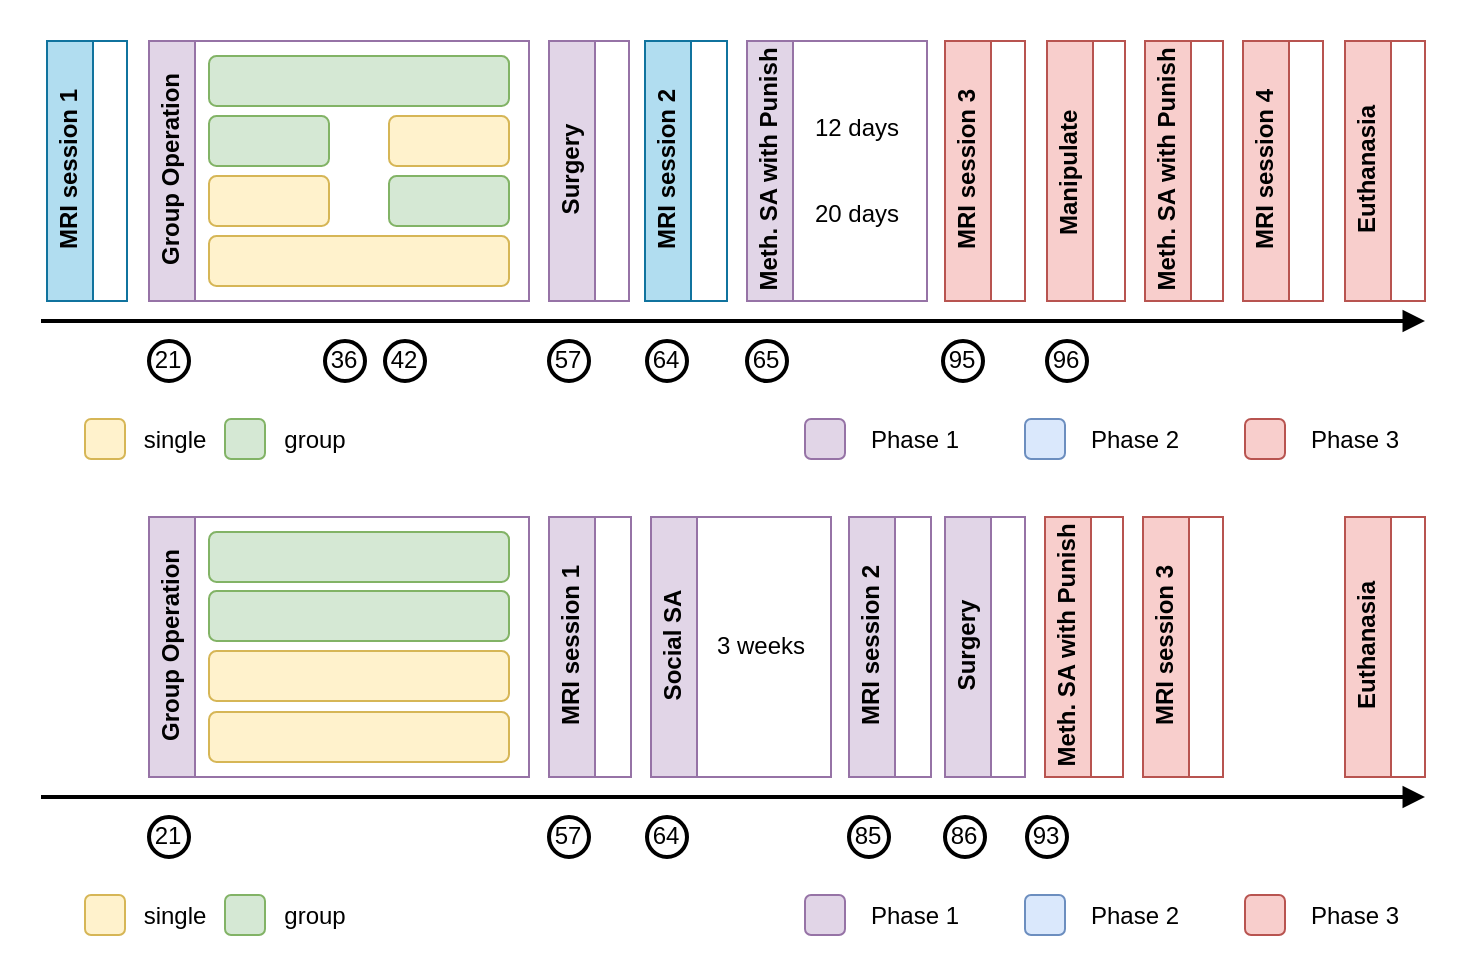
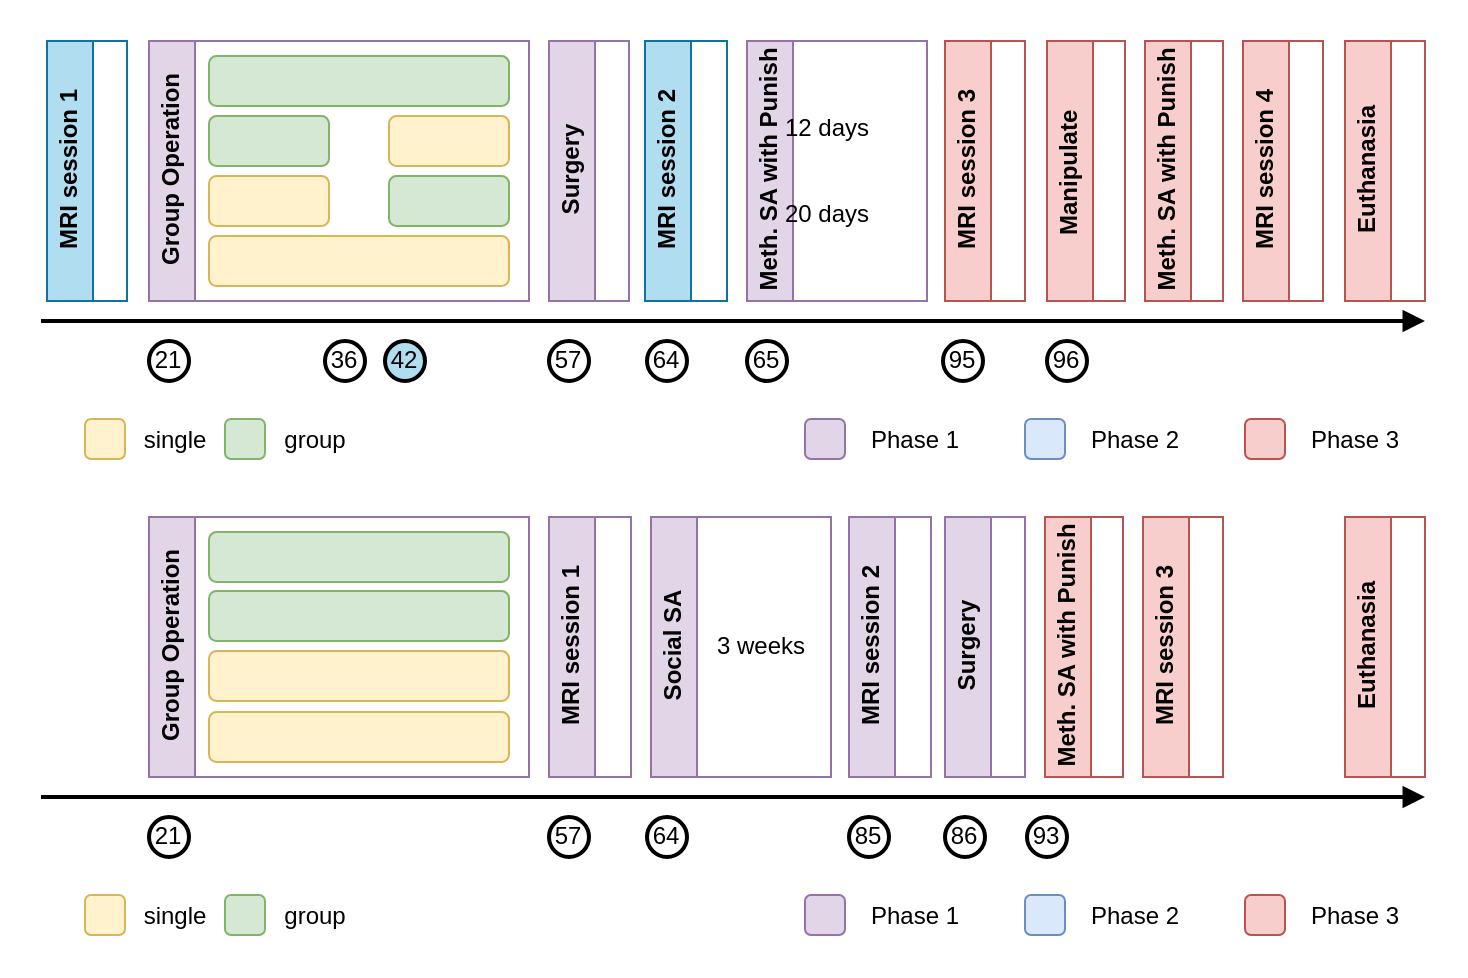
- <mxCell id="15" value="&lt;div&gt;12 days&lt;/div&gt;&lt;div&gt;&lt;br&gt;&lt;/div&gt;&lt;div&gt;&lt;br&gt;&lt;/div&gt;20 days" style="text;html=1;align=center;verticalAlign=middle;resizable=0;points=[];autosize=1;strokeColor=none;fillColor=none;" vertex="1" parent="14"><mxGeometry x="20" y="30" width="70" height="70" as="geometry" /></mxCell>
+ <mxCell id="15" value="&lt;div&gt;12 days&lt;/div&gt;&lt;div&gt;&lt;br&gt;&lt;/div&gt;&lt;div&gt;&lt;br&gt;&lt;/div&gt;20 days" style="text;html=1;align=center;verticalAlign=middle;resizable=0;points=[];autosize=1;strokeColor=none;fillColor=none;" vertex="1" parent="14"><mxGeometry x="5" y="30" width="70" height="70" as="geometry" /></mxCell>
- <mxCell id="64" value="42" style="ellipse;whiteSpace=wrap;html=1;aspect=fixed;strokeWidth=2;" vertex="1" parent="1"><mxGeometry x="192" y="170" width="20" height="20" as="geometry" /></mxCell>
+ <mxCell id="64" value="42" style="ellipse;whiteSpace=wrap;html=1;aspect=fixed;strokeWidth=2;fillColor=#b1ddf0;" vertex="1" parent="1"><mxGeometry x="192" y="170" width="20" height="20" as="geometry" /></mxCell>
